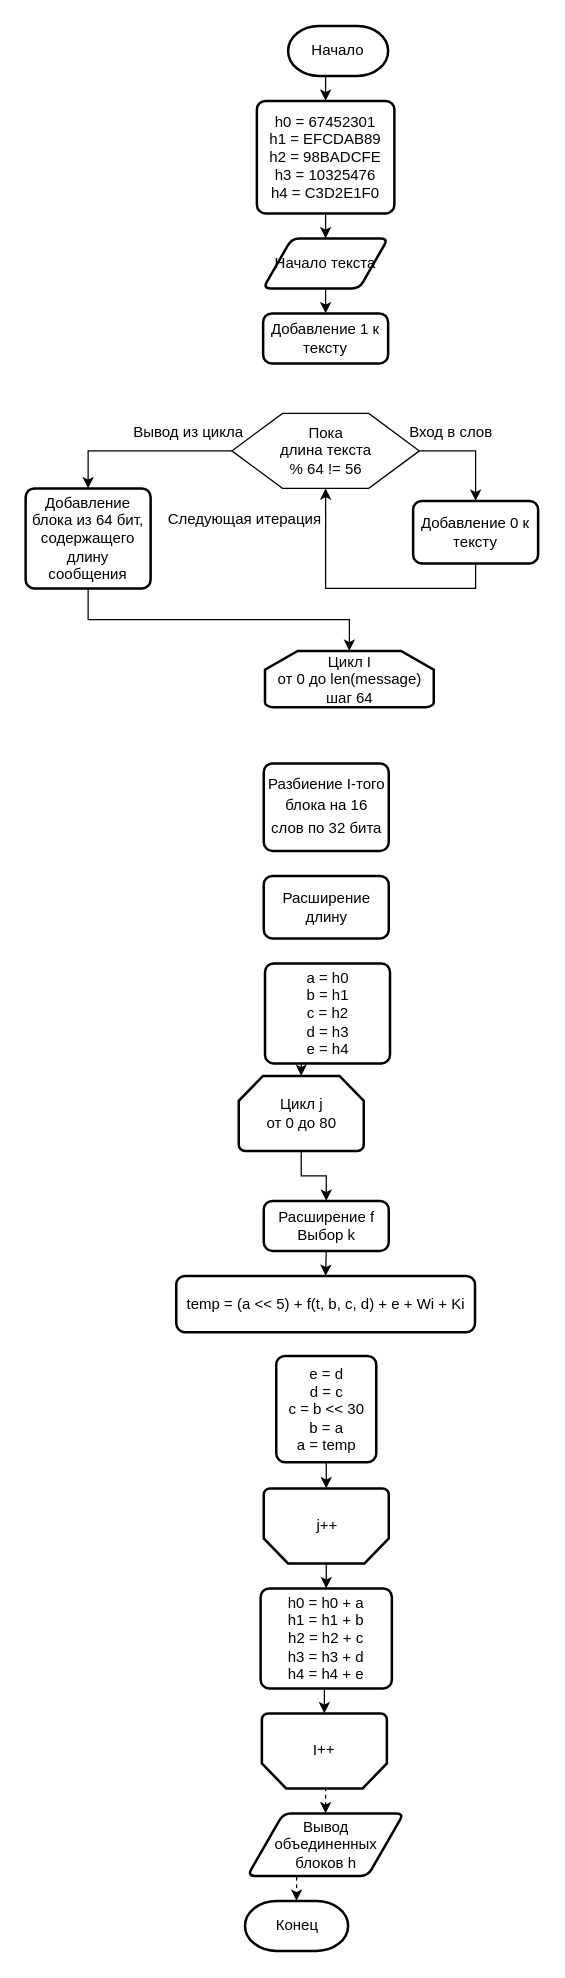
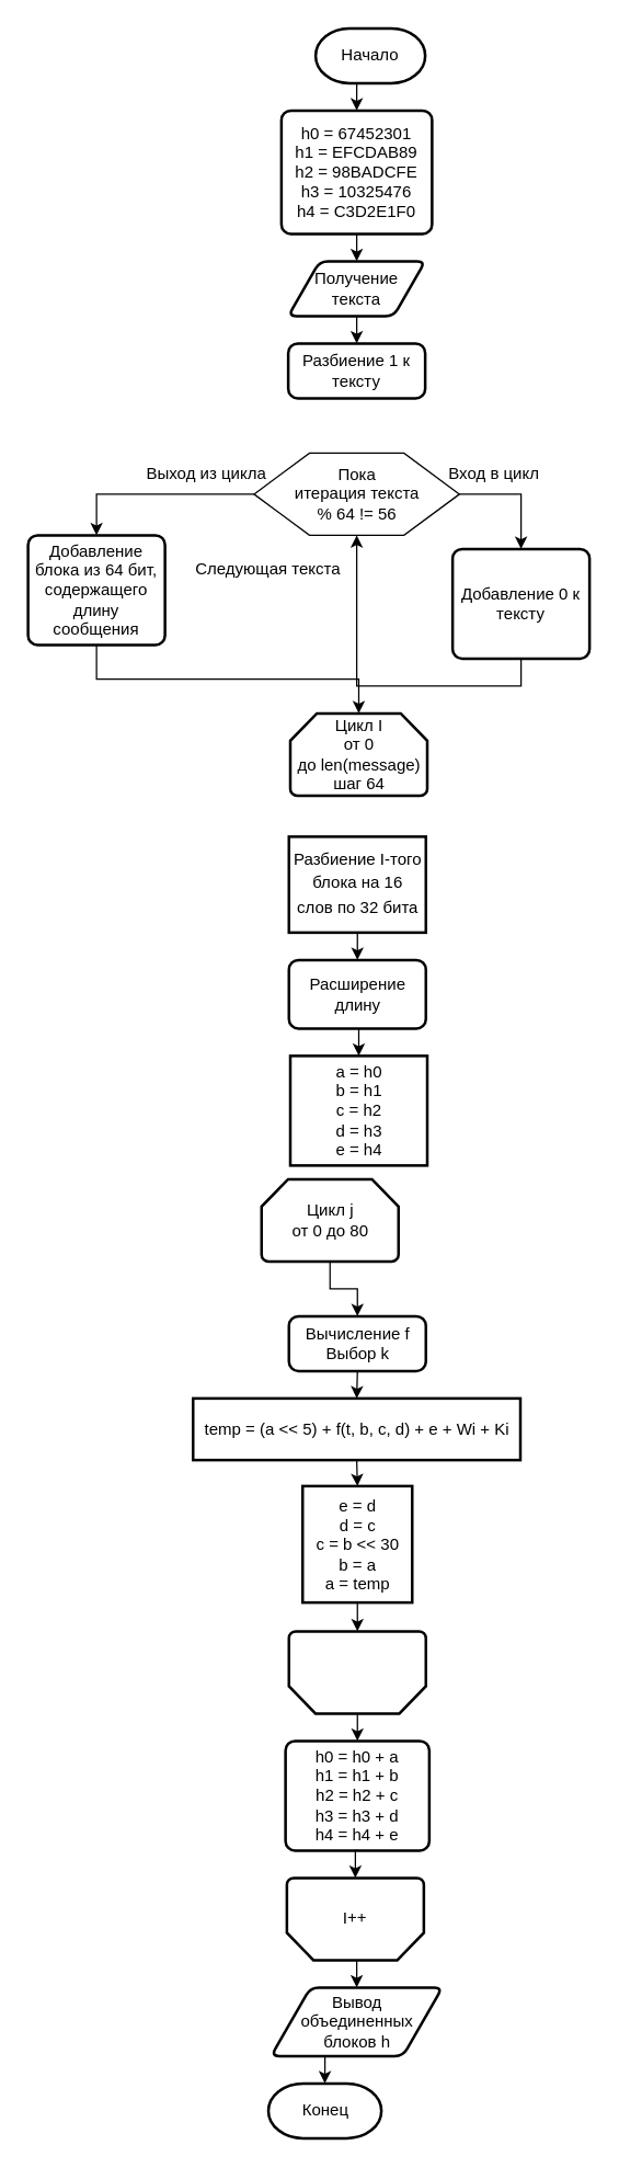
- <mxCell id="5" value="Начало текста" style="shape=parallelogram;html=1;strokeWidth=2;perimeter=parallelogramPerimeter;whiteSpace=wrap;rounded=1;arcSize=12;size=0.23;" vertex="1" parent="1"><mxGeometry x="210" y="190" width="100" height="40" as="geometry" /></mxCell>
+ <mxCell id="5" value="Получение текста" style="shape=parallelogram;html=1;strokeWidth=2;perimeter=parallelogramPerimeter;whiteSpace=wrap;rounded=1;arcSize=12;size=0.23;" vertex="1" parent="1"><mxGeometry x="210" y="190" width="100" height="40" as="geometry" /></mxCell>
- <mxCell id="8" value="Добавление 1 к тексту" style="rounded=1;whiteSpace=wrap;html=1;absoluteArcSize=1;arcSize=14;strokeWidth=2;" vertex="1" parent="1"><mxGeometry x="210" y="250" width="100" height="40" as="geometry" /></mxCell>
+ <mxCell id="8" value="Разбиение 1 к тексту" style="rounded=1;whiteSpace=wrap;html=1;absoluteArcSize=1;arcSize=14;strokeWidth=2;" vertex="1" parent="1"><mxGeometry x="210" y="250" width="100" height="40" as="geometry" /></mxCell>
- <mxCell id="17" value="Вывод из цикла" style="text;html=1;align=center;verticalAlign=middle;resizable=0;points=[];autosize=1;strokeColor=none;fillColor=none;" vertex="1" parent="1"><mxGeometry x="95" y="330" width="110" height="30" as="geometry" /></mxCell>
+ <mxCell id="17" value="Выход из цикла" style="text;html=1;align=center;verticalAlign=middle;resizable=0;points=[];autosize=1;strokeColor=none;fillColor=none;" vertex="1" parent="1"><mxGeometry x="95" y="330" width="110" height="30" as="geometry" /></mxCell>
- <mxCell id="14" value="Вход в слов" style="text;html=1;align=center;verticalAlign=middle;resizable=0;points=[];autosize=1;strokeColor=none;fillColor=none;" vertex="1" parent="1"><mxGeometry x="315" y="330" width="90" height="30" as="geometry" /></mxCell>
+ <mxCell id="14" value="Вход в цикл" style="text;html=1;align=center;verticalAlign=middle;resizable=0;points=[];autosize=1;strokeColor=none;fillColor=none;" vertex="1" parent="1"><mxGeometry x="315" y="330" width="90" height="30" as="geometry" /></mxCell>
- <mxCell id="13" value="&lt;font style=&quot;text-wrap: wrap; font-size: 12px;&quot;&gt;Пока длина&amp;nbsp;&lt;/font&gt;&lt;span style=&quot;text-wrap: wrap; background-color: initial;&quot;&gt;текста % 64 != 56&lt;/span&gt;" style="verticalLabelPosition=middle;verticalAlign=middle;html=1;shape=hexagon;perimeter=hexagonPerimeter2;arcSize=6;size=0.27;labelPosition=center;align=center;" vertex="1" parent="1"><mxGeometry x="185" y="330" width="150" height="60" as="geometry" /></mxCell>
+ <mxCell id="13" value="&lt;font style=&quot;text-wrap: wrap; font-size: 12px;&quot;&gt;Пока итерация&amp;nbsp;&lt;/font&gt;&lt;span style=&quot;text-wrap: wrap; background-color: initial;&quot;&gt;текста % 64 != 56&lt;/span&gt;" style="verticalLabelPosition=middle;verticalAlign=middle;html=1;shape=hexagon;perimeter=hexagonPerimeter2;arcSize=6;size=0.27;labelPosition=center;align=center;" vertex="1" parent="1"><mxGeometry x="185" y="330" width="150" height="60" as="geometry" /></mxCell>
- <mxCell id="15" value="Следующая итерация" style="text;html=1;align=center;verticalAlign=middle;resizable=0;points=[];autosize=1;strokeColor=none;fillColor=none;" vertex="1" parent="1"><mxGeometry x="120" y="400" width="150" height="30" as="geometry" /></mxCell>
+ <mxCell id="15" value="Следующая текста" style="text;html=1;align=center;verticalAlign=middle;resizable=0;points=[];autosize=1;strokeColor=none;fillColor=none;" vertex="1" parent="1"><mxGeometry x="120" y="400" width="150" height="30" as="geometry" /></mxCell>
- <mxCell id="11" value="Добавление 0 к тексту" style="rounded=1;whiteSpace=wrap;html=1;absoluteArcSize=1;arcSize=14;strokeWidth=2;" vertex="1" parent="1"><mxGeometry x="330" y="400" width="100" height="50" as="geometry" /></mxCell>
+ <mxCell id="11" value="Добавление 0 к тексту" style="rounded=1;whiteSpace=wrap;html=1;absoluteArcSize=1;arcSize=14;strokeWidth=2;" vertex="1" parent="1"><mxGeometry x="330" y="400" width="100" height="80" as="geometry" /></mxCell>
- <mxCell id="20" value="Цикл I&lt;div&gt;от 0 до&amp;nbsp;len(message)&lt;/div&gt;&lt;div&gt;шаг 64&lt;/div&gt;" style="strokeWidth=2;html=1;shape=mxgraph.flowchart.loop_limit;whiteSpace=wrap;" vertex="1" parent="1"><mxGeometry x="211.5" y="520" width="135" height="45" as="geometry" /></mxCell>
+ <mxCell id="20" value="Цикл I&lt;div&gt;от 0 до&amp;nbsp;len(message)&lt;/div&gt;&lt;div&gt;шаг 64&lt;/div&gt;" style="strokeWidth=2;html=1;shape=mxgraph.flowchart.loop_limit;whiteSpace=wrap;" vertex="1" parent="1"><mxGeometry x="211.5" y="520" width="100" height="60" as="geometry" /></mxCell>
- <mxCell id="23" value="&lt;font style=&quot;font-size: 12px;&quot;&gt;Разбиение I-того блока&lt;font face=&quot;Helvetica&quot;&gt;&amp;nbsp;&lt;span style=&quot;line-height: 150%;&quot;&gt;&lt;font style=&quot;font-size: 12px;&quot;&gt;на 16&lt;br&gt;слов по 32 бита&lt;/font&gt;&lt;/span&gt;&lt;/font&gt;&lt;/font&gt;" style="rounded=1;whiteSpace=wrap;html=1;absoluteArcSize=1;arcSize=14;strokeWidth=2;" vertex="1" parent="1"><mxGeometry x="210.5" y="610" width="100" height="70" as="geometry" /></mxCell>
+ <mxCell id="23" value="&lt;font style=&quot;font-size: 12px;&quot;&gt;Разбиение I-того блока&lt;font face=&quot;Helvetica&quot;&gt;&amp;nbsp;&lt;span style=&quot;line-height: 150%;&quot;&gt;&lt;font style=&quot;font-size: 12px;&quot;&gt;на 16&lt;br&gt;слов по 32 бита&lt;/font&gt;&lt;/span&gt;&lt;/font&gt;&lt;/font&gt;" style="whiteSpace=wrap;html=1;absoluteArcSize=1;arcSize=14;strokeWidth=2;rounded=0;" vertex="1" parent="1"><mxGeometry x="210.5" y="610" width="100" height="70" as="geometry" /></mxCell>
+ <mxCell id="22" style="edgeStyle=orthogonalEdgeStyle;rounded=0;orthogonalLoop=1;jettySize=auto;html=1;exitX=0.5;exitY=1;exitDx=0;exitDy=0;entryX=0.5;entryY=0;entryDx=0;entryDy=0;" edge="1" parent="1" source="23" target="25"><mxGeometry relative="1" as="geometry" /></mxCell>
+ <mxCell id="24" style="edgeStyle=orthogonalEdgeStyle;rounded=0;orthogonalLoop=1;jettySize=auto;html=1;exitX=0.5;exitY=1;exitDx=0;exitDy=0;entryX=0.5;entryY=0;entryDx=0;entryDy=0;" edge="1" parent="1" source="25" target="26"><mxGeometry relative="1" as="geometry" /></mxCell>
- <mxCell id="26" value="&lt;div&gt;a = h0&lt;/div&gt;&lt;div&gt;&lt;span style=&quot;background-color: initial;&quot;&gt;b = h1&lt;/span&gt;&lt;/div&gt;&lt;div&gt;&lt;span style=&quot;background-color: initial;&quot;&gt;c = h2&lt;/span&gt;&lt;/div&gt;&lt;div&gt;&lt;span style=&quot;background-color: initial;&quot;&gt;d = h3&lt;/span&gt;&lt;/div&gt;&lt;div&gt;&lt;span style=&quot;background-color: initial;&quot;&gt;e = h4&lt;/span&gt;&lt;/div&gt;" style="rounded=1;whiteSpace=wrap;html=1;absoluteArcSize=1;arcSize=14;strokeWidth=2;" vertex="1" parent="1"><mxGeometry x="211.5" y="770" width="100" height="80" as="geometry" /></mxCell>
+ <mxCell id="26" value="&lt;div&gt;a = h0&lt;/div&gt;&lt;div&gt;&lt;span style=&quot;background-color: initial;&quot;&gt;b = h1&lt;/span&gt;&lt;/div&gt;&lt;div&gt;&lt;span style=&quot;background-color: initial;&quot;&gt;c = h2&lt;/span&gt;&lt;/div&gt;&lt;div&gt;&lt;span style=&quot;background-color: initial;&quot;&gt;d = h3&lt;/span&gt;&lt;/div&gt;&lt;div&gt;&lt;span style=&quot;background-color: initial;&quot;&gt;e = h4&lt;/span&gt;&lt;/div&gt;" style="whiteSpace=wrap;html=1;absoluteArcSize=1;arcSize=14;strokeWidth=2;rounded=0;" vertex="1" parent="1"><mxGeometry x="211.5" y="770" width="100" height="80" as="geometry" /></mxCell>
- <mxCell id="32" style="edgeStyle=orthogonalEdgeStyle;rounded=0;orthogonalLoop=1;jettySize=auto;html=1;exitX=0.5;exitY=1;exitDx=0;exitDy=0;entryX=0.5;entryY=0;entryDx=0;entryDy=0;entryPerimeter=0;" edge="1" parent="1" source="26" target="28"><mxGeometry relative="1" as="geometry" /></mxCell>
- <mxCell id="34" value="Расширение f&lt;div&gt;Выбор k&lt;/div&gt;" style="rounded=1;whiteSpace=wrap;html=1;absoluteArcSize=1;arcSize=14;strokeWidth=2;" vertex="1" parent="1"><mxGeometry x="210.5" y="960" width="100" height="40" as="geometry" /></mxCell>
+ <mxCell id="34" value="Вычисление f&lt;div&gt;Выбор k&lt;/div&gt;" style="rounded=1;whiteSpace=wrap;html=1;absoluteArcSize=1;arcSize=14;strokeWidth=2;" vertex="1" parent="1"><mxGeometry x="210.5" y="960" width="100" height="40" as="geometry" /></mxCell>
- <mxCell id="36" value="temp = (a &amp;lt;&amp;lt; 5) + f(t, b, c, d) + e + Wi + Ki" style="rounded=1;whiteSpace=wrap;html=1;absoluteArcSize=1;arcSize=14;strokeWidth=2;" vertex="1" parent="1"><mxGeometry x="140.5" y="1020" width="239" height="45" as="geometry" /></mxCell>
+ <mxCell id="36" value="temp = (a &amp;lt;&amp;lt; 5) + f(t, b, c, d) + e + Wi + Ki" style="whiteSpace=wrap;html=1;absoluteArcSize=1;arcSize=14;strokeWidth=2;rounded=0;" vertex="1" parent="1"><mxGeometry x="140.5" y="1020" width="239" height="45" as="geometry" /></mxCell>
+ <mxCell id="35" style="edgeStyle=orthogonalEdgeStyle;rounded=0;orthogonalLoop=1;jettySize=auto;html=1;exitX=0.5;exitY=1;exitDx=0;exitDy=0;entryX=0.5;entryY=0;entryDx=0;entryDy=0;" edge="1" parent="1" source="36" target="37"><mxGeometry relative="1" as="geometry" /></mxCell>
- <mxCell id="37" value="&lt;div&gt;e = d&lt;/div&gt;&lt;div&gt;d = c&lt;/div&gt;&lt;div&gt;&lt;span style=&quot;background-color: initial;&quot;&gt;c = b &amp;lt;&amp;lt; 30&lt;/span&gt;&lt;/div&gt;&lt;div&gt;&lt;span style=&quot;background-color: initial;&quot;&gt;b = a&lt;/span&gt;&lt;/div&gt;&lt;div&gt;&lt;span style=&quot;background-color: initial;&quot;&gt;a = temp&lt;/span&gt;&lt;/div&gt;" style="rounded=1;whiteSpace=wrap;html=1;absoluteArcSize=1;arcSize=14;strokeWidth=2;" vertex="1" parent="1"><mxGeometry x="220.5" y="1084" width="80" height="85" as="geometry" /></mxCell>
+ <mxCell id="37" value="&lt;div&gt;e = d&lt;/div&gt;&lt;div&gt;d = c&lt;/div&gt;&lt;div&gt;&lt;span style=&quot;background-color: initial;&quot;&gt;c = b &amp;lt;&amp;lt; 30&lt;/span&gt;&lt;/div&gt;&lt;div&gt;&lt;span style=&quot;background-color: initial;&quot;&gt;b = a&lt;/span&gt;&lt;/div&gt;&lt;div&gt;&lt;span style=&quot;background-color: initial;&quot;&gt;a = temp&lt;/span&gt;&lt;/div&gt;" style="whiteSpace=wrap;html=1;absoluteArcSize=1;arcSize=14;strokeWidth=2;rounded=0;" vertex="1" parent="1"><mxGeometry x="220.5" y="1084" width="80" height="85" as="geometry" /></mxCell>
- <mxCell id="31" value="j++" style="text;html=1;align=center;verticalAlign=middle;resizable=0;points=[];autosize=1;strokeColor=none;fillColor=none;" vertex="1" parent="1"><mxGeometry x="240.5" y="1205" width="40" height="30" as="geometry" /></mxCell>
- <mxCell id="18" style="edgeStyle=orthogonalEdgeStyle;rounded=0;orthogonalLoop=1;jettySize=auto;html=1;exitX=0.5;exitY=0;exitDx=0;exitDy=0;exitPerimeter=0;entryX=0.5;entryY=0;entryDx=0;entryDy=0;dashed=1;" edge="1" parent="1" source="19" target="41"><mxGeometry relative="1" as="geometry" /></mxCell>
+ <mxCell id="18" style="edgeStyle=orthogonalEdgeStyle;rounded=0;orthogonalLoop=1;jettySize=auto;html=1;exitX=0.5;exitY=0;exitDx=0;exitDy=0;exitPerimeter=0;entryX=0.5;entryY=0;entryDx=0;entryDy=0;" edge="1" parent="1" source="19" target="41"><mxGeometry relative="1" as="geometry" /></mxCell>
- <mxCell id="43" style="edgeStyle=orthogonalEdgeStyle;rounded=0;orthogonalLoop=1;jettySize=auto;html=1;exitX=0.5;exitY=1;exitDx=0;exitDy=0;entryX=0.5;entryY=0;entryDx=0;entryDy=0;entryPerimeter=0;dashed=1;" edge="1" parent="1" source="41" target="42"><mxGeometry relative="1" as="geometry" /></mxCell>
+ <mxCell id="43" style="edgeStyle=orthogonalEdgeStyle;rounded=0;orthogonalLoop=1;jettySize=auto;html=1;exitX=0.5;exitY=1;exitDx=0;exitDy=0;entryX=0.5;entryY=0;entryDx=0;entryDy=0;entryPerimeter=0;" edge="1" parent="1" source="41" target="42"><mxGeometry relative="1" as="geometry" /></mxCell>
